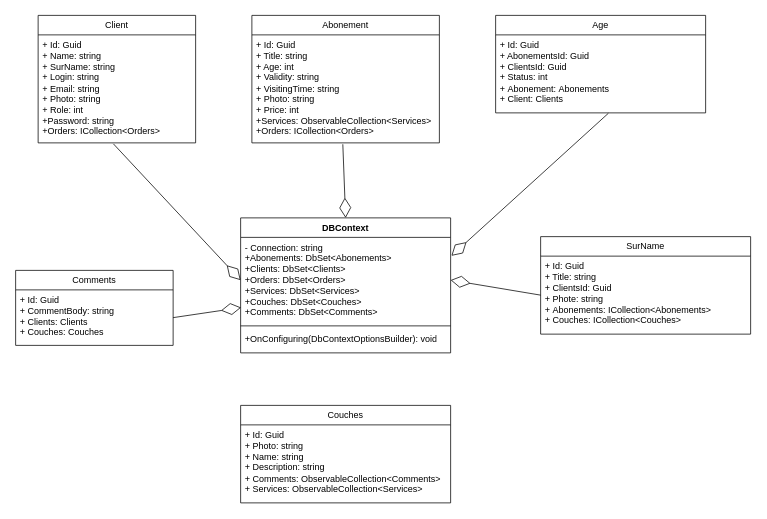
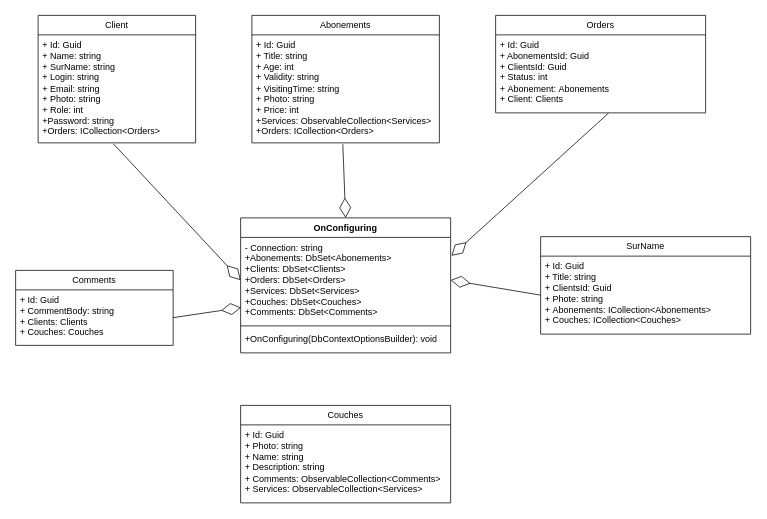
- <mxCell id="6" value="Abonement" style="swimlane;fontStyle=0;childLayout=stackLayout;horizontal=1;startSize=26;fillColor=none;horizontalStack=0;resizeParent=1;resizeParentMax=0;resizeLast=0;collapsible=1;marginBottom=0;whiteSpace=wrap;html=1;" vertex="1" parent="1"><mxGeometry x="335" y="20" width="250" height="170" as="geometry"><mxRectangle x="-190" y="760" width="110" height="30" as="alternateBounds" /></mxGeometry></mxCell>
+ <mxCell id="6" value="Abonements" style="swimlane;fontStyle=0;childLayout=stackLayout;horizontal=1;startSize=26;fillColor=none;horizontalStack=0;resizeParent=1;resizeParentMax=0;resizeLast=0;collapsible=1;marginBottom=0;whiteSpace=wrap;html=1;" vertex="1" parent="1"><mxGeometry x="335" y="20" width="250" height="170" as="geometry"><mxRectangle x="-190" y="760" width="110" height="30" as="alternateBounds" /></mxGeometry></mxCell>
- <mxCell id="14" value="Age" style="swimlane;fontStyle=0;childLayout=stackLayout;horizontal=1;startSize=26;fillColor=none;horizontalStack=0;resizeParent=1;resizeParentMax=0;resizeLast=0;collapsible=1;marginBottom=0;whiteSpace=wrap;html=1;" vertex="1" parent="1"><mxGeometry x="660" y="20" width="280" height="130" as="geometry"><mxRectangle x="-190" y="760" width="110" height="30" as="alternateBounds" /></mxGeometry></mxCell>
+ <mxCell id="14" value="Orders" style="swimlane;fontStyle=0;childLayout=stackLayout;horizontal=1;startSize=26;fillColor=none;horizontalStack=0;resizeParent=1;resizeParentMax=0;resizeLast=0;collapsible=1;marginBottom=0;whiteSpace=wrap;html=1;" vertex="1" parent="1"><mxGeometry x="660" y="20" width="280" height="130" as="geometry"><mxRectangle x="-190" y="760" width="110" height="30" as="alternateBounds" /></mxGeometry></mxCell>
- <mxCell id="2" value="DBContext" style="swimlane;fontStyle=1;align=center;verticalAlign=top;childLayout=stackLayout;horizontal=1;startSize=26;horizontalStack=0;resizeParent=1;resizeParentMax=0;resizeLast=0;collapsible=1;marginBottom=0;whiteSpace=wrap;html=1;" vertex="1" parent="1"><mxGeometry x="320" y="290" width="280" height="180" as="geometry"><mxRectangle x="320" y="500" width="100" height="30" as="alternateBounds" /></mxGeometry></mxCell>
+ <mxCell id="2" value="OnConfiguring" style="swimlane;fontStyle=1;align=center;verticalAlign=top;childLayout=stackLayout;horizontal=1;startSize=26;horizontalStack=0;resizeParent=1;resizeParentMax=0;resizeLast=0;collapsible=1;marginBottom=0;whiteSpace=wrap;html=1;" vertex="1" parent="1"><mxGeometry x="320" y="290" width="280" height="180" as="geometry"><mxRectangle x="320" y="500" width="100" height="30" as="alternateBounds" /></mxGeometry></mxCell>
